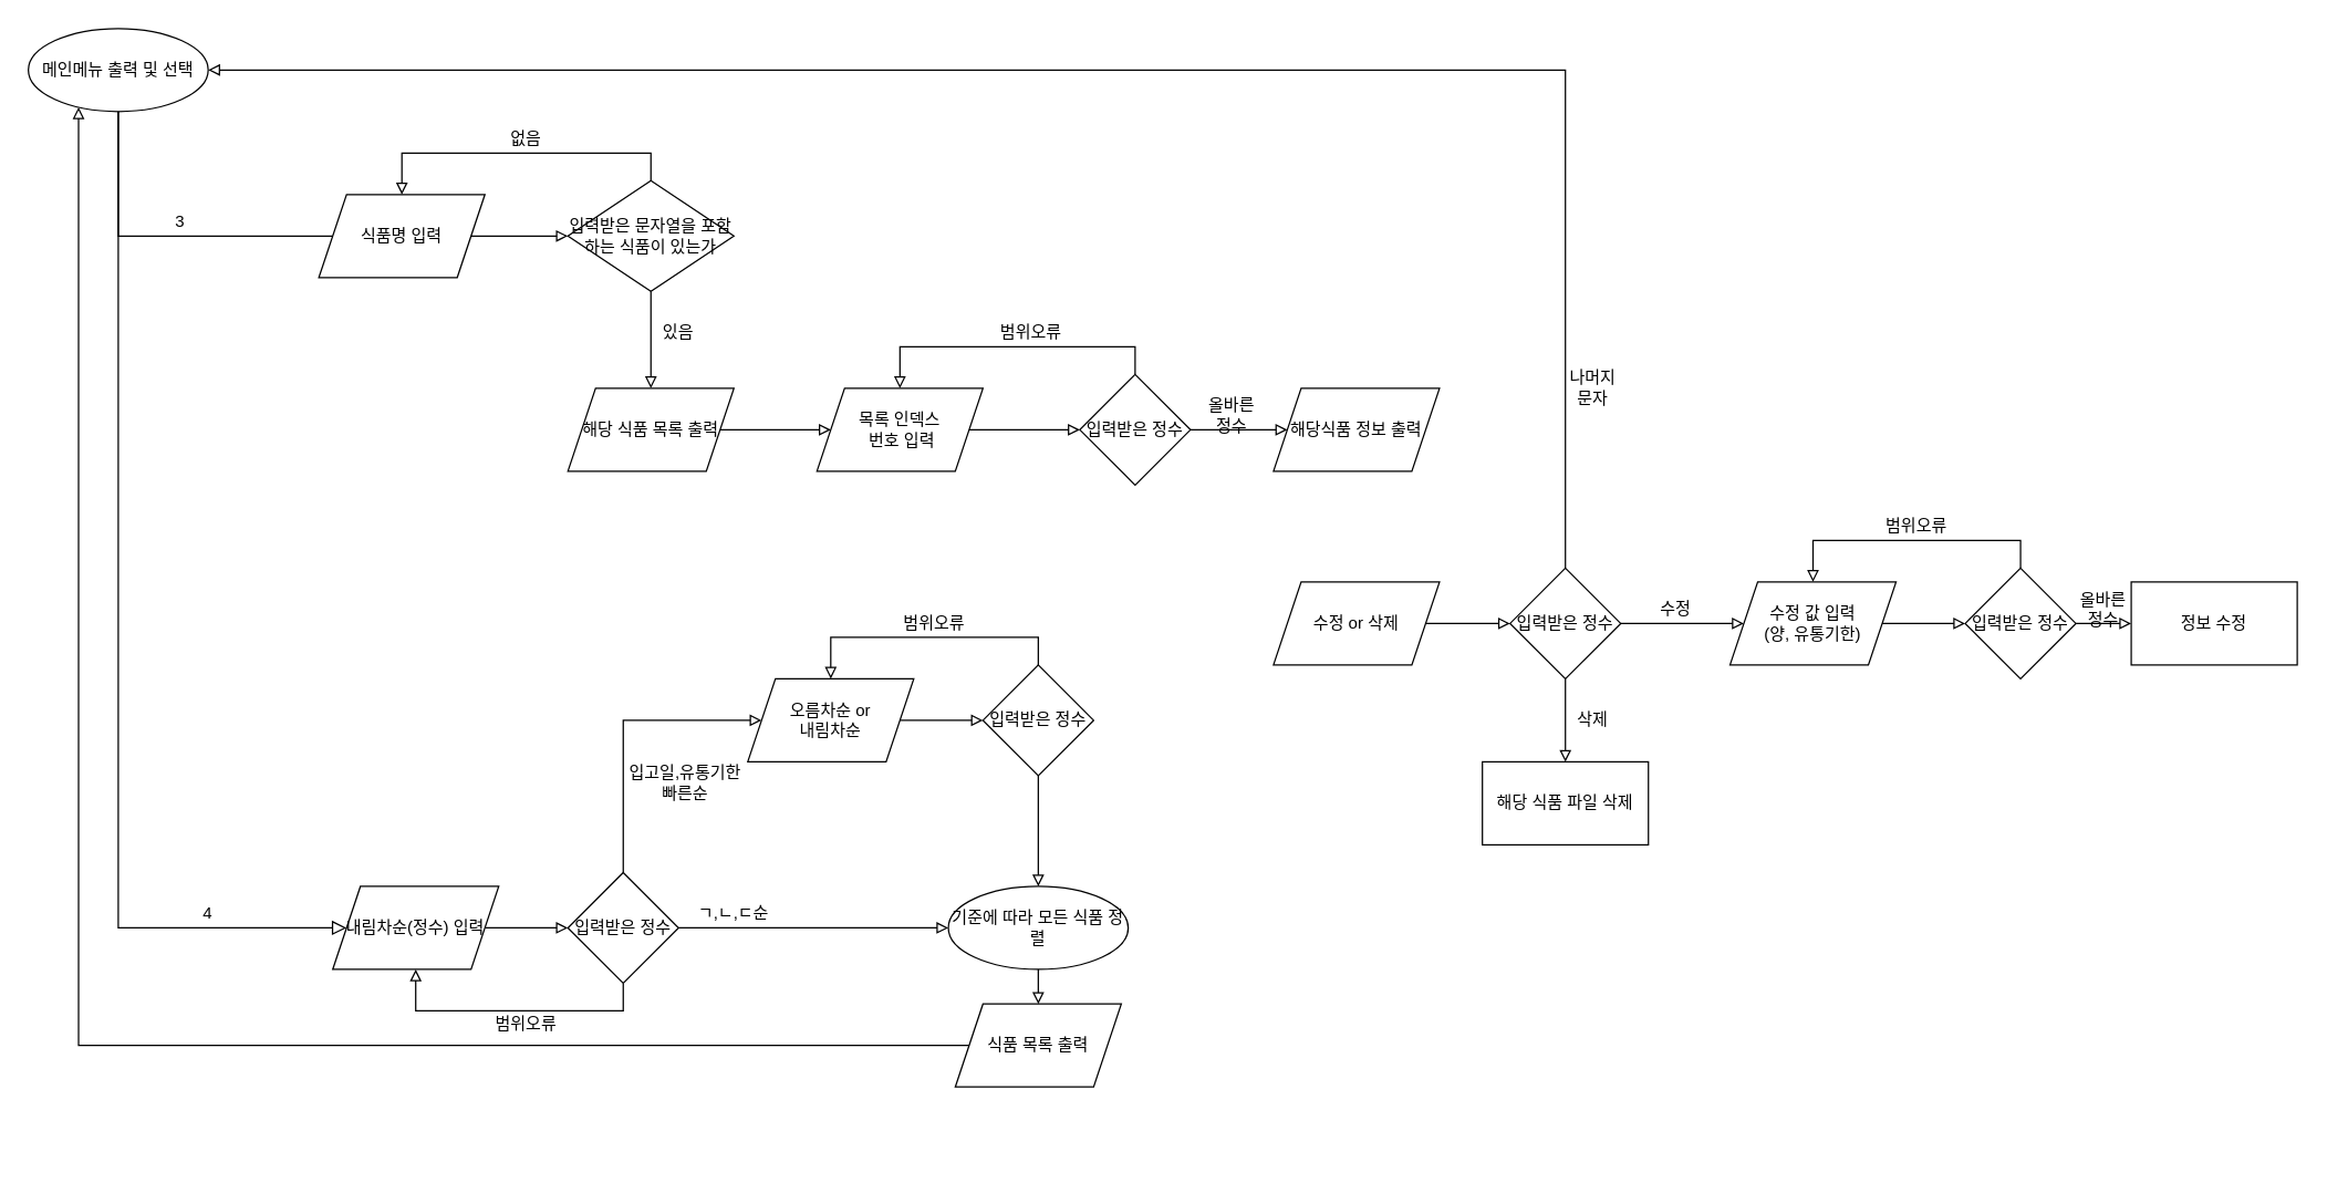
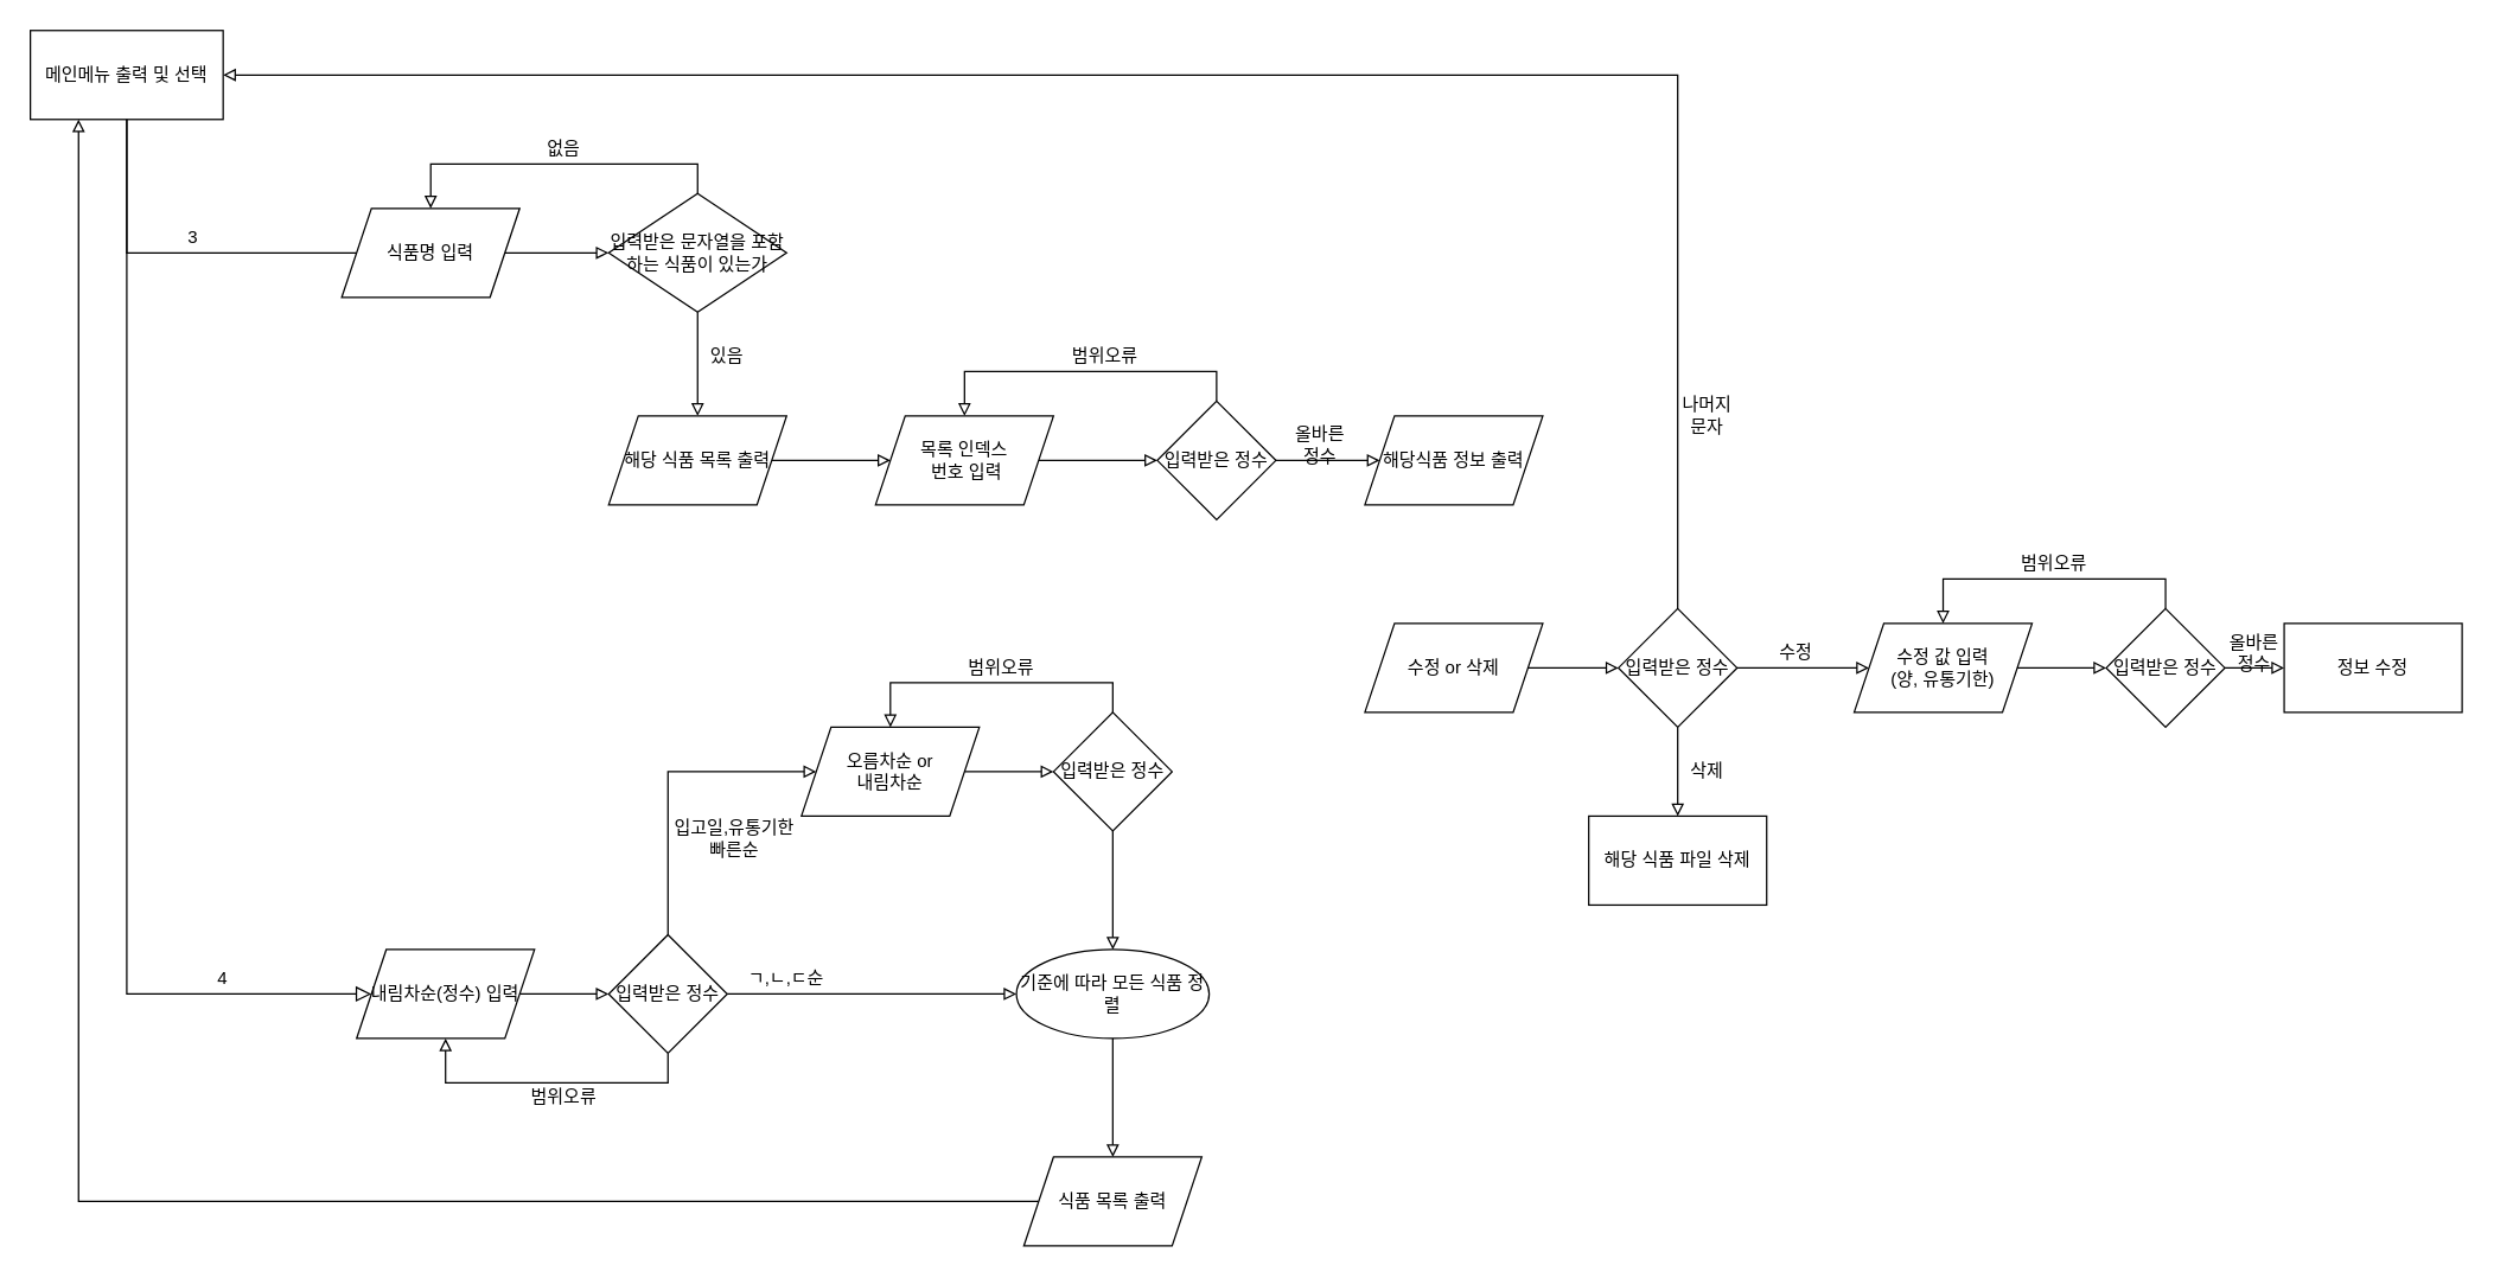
- <mxCell id="3" value="메인메뉴 출력 및 선택" style="ellipse;whiteSpace=wrap;html=1;" vertex="1" parent="1"><mxGeometry x="20" y="20" width="130" height="60" as="geometry" /></mxCell>
+ <mxCell id="3" value="메인메뉴 출력 및 선택" style="rounded=0;whiteSpace=wrap;html=1;" vertex="1" parent="1"><mxGeometry x="20" y="20" width="130" height="60" as="geometry" /></mxCell>
- <mxCell id="60" value="식품 목록 출력" style="shape=parallelogram;perimeter=parallelogramPerimeter;whiteSpace=wrap;html=1;fixedSize=1;" vertex="1" parent="1"><mxGeometry x="690" y="725" width="120" height="60" as="geometry" /></mxCell>
+ <mxCell id="60" value="식품 목록 출력" style="shape=parallelogram;perimeter=parallelogramPerimeter;whiteSpace=wrap;html=1;fixedSize=1;" vertex="1" parent="1"><mxGeometry x="690" y="780" width="120" height="60" as="geometry" /></mxCell>
